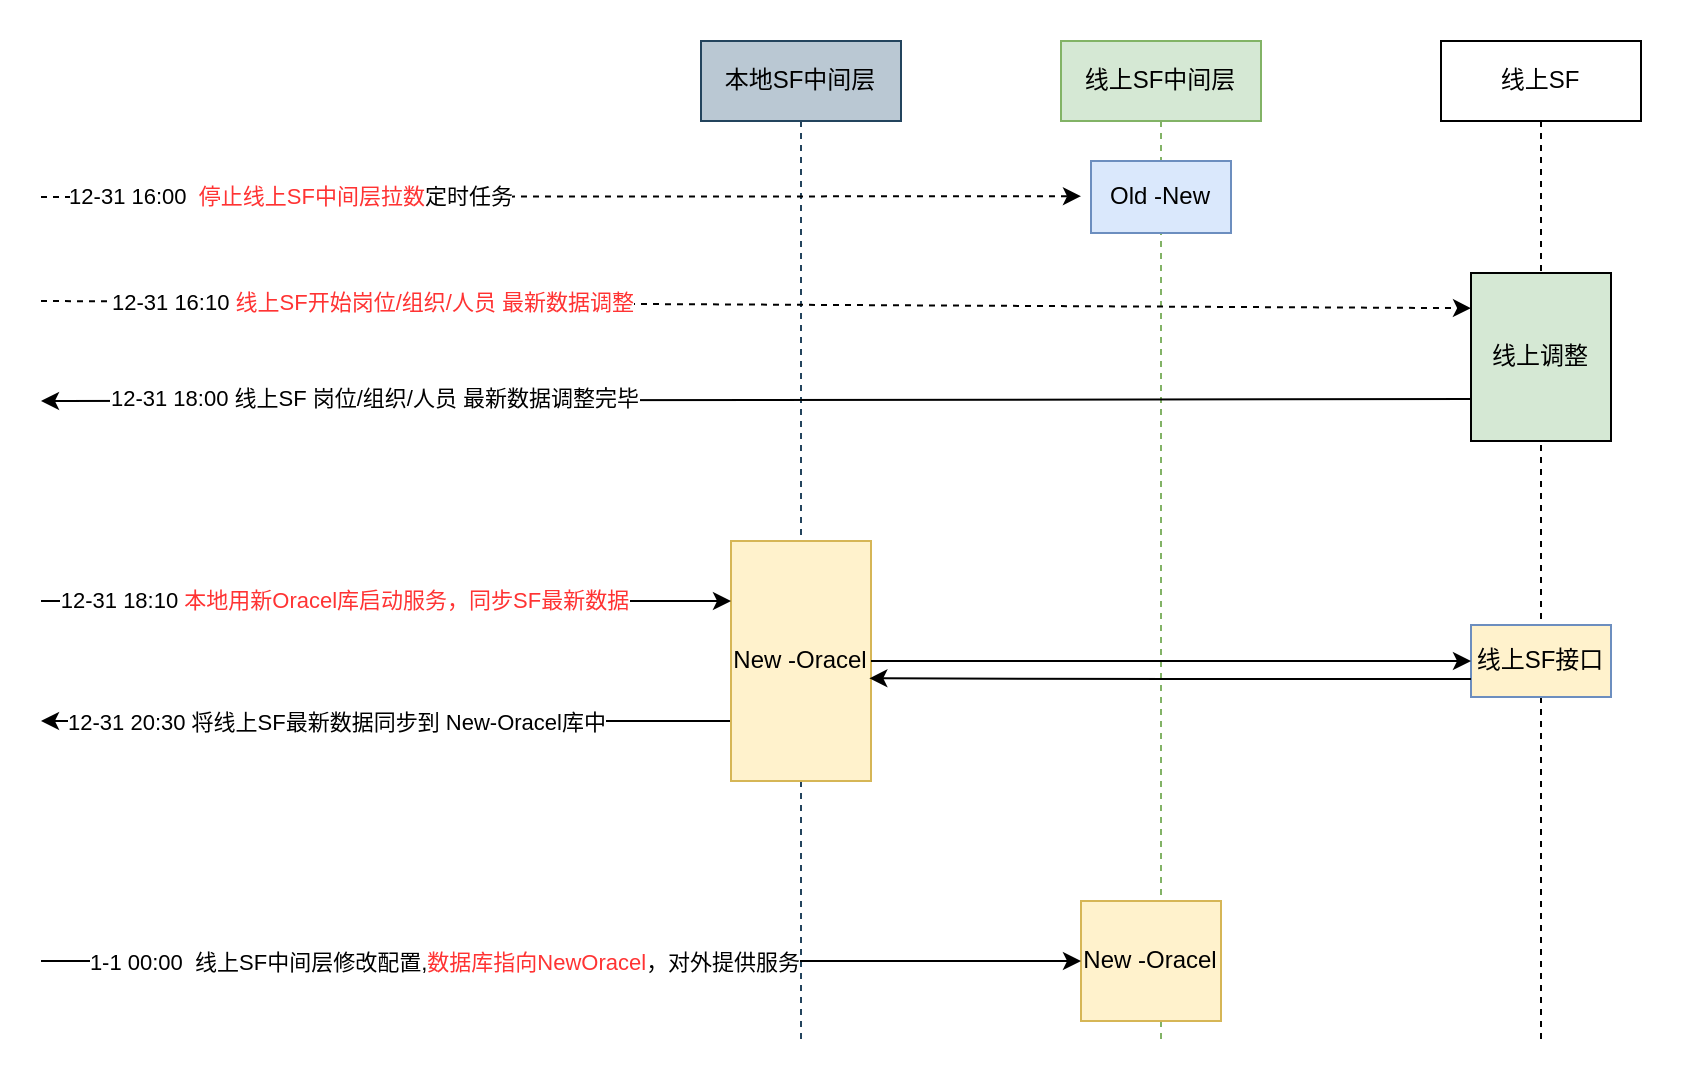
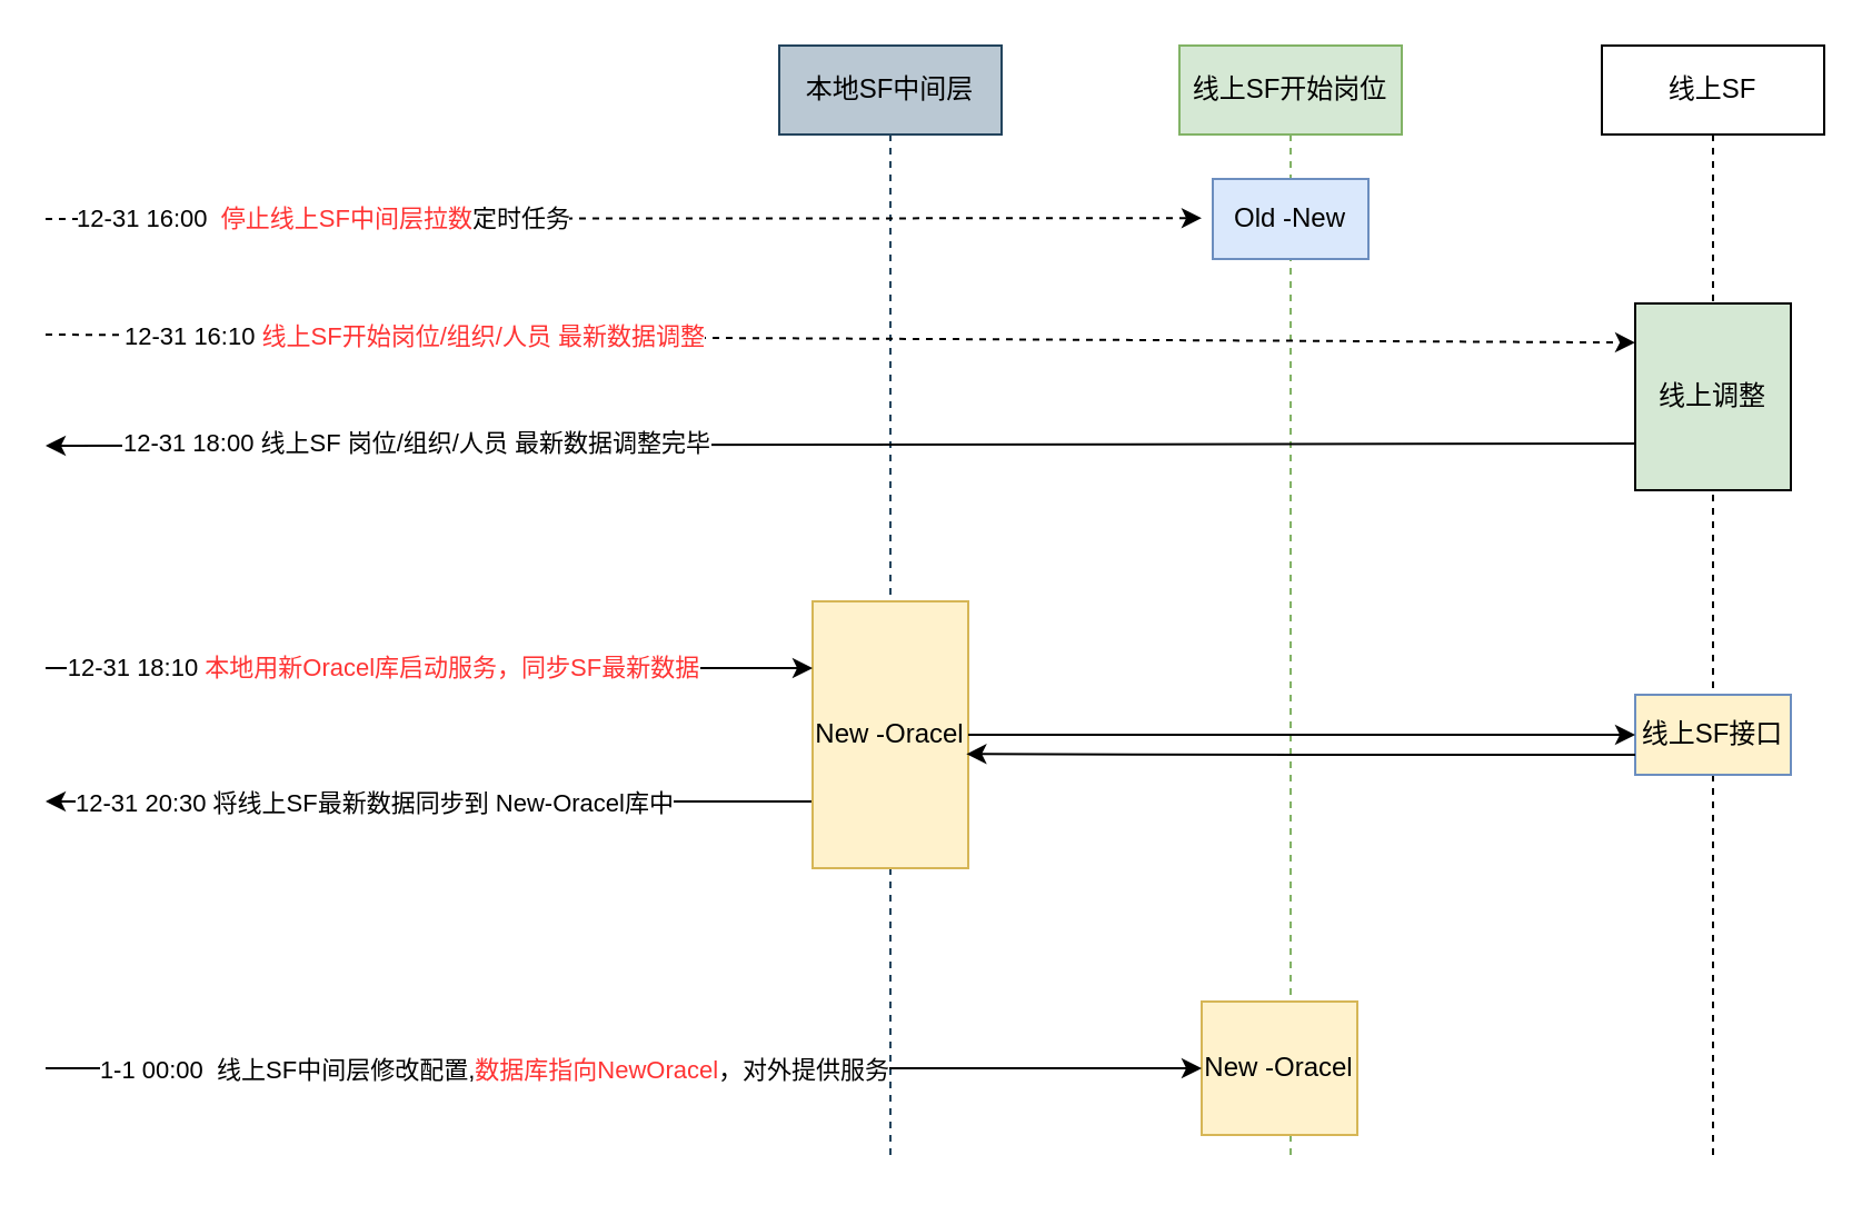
- <mxCell id="3" value="线上SF中间层" style="shape=umlLifeline;perimeter=lifelinePerimeter;whiteSpace=wrap;html=1;container=1;dropTarget=0;collapsible=0;recursiveResize=0;outlineConnect=0;portConstraint=eastwest;newEdgeStyle={&quot;curved&quot;:0,&quot;rounded&quot;:0};fillColor=#d5e8d4;strokeColor=#82b366;" vertex="1" parent="1"><mxGeometry x="530" y="20" width="100" height="500" as="geometry" /></mxCell>
+ <mxCell id="3" value="线上SF开始岗位" style="shape=umlLifeline;perimeter=lifelinePerimeter;whiteSpace=wrap;html=1;container=1;dropTarget=0;collapsible=0;recursiveResize=0;outlineConnect=0;portConstraint=eastwest;newEdgeStyle={&quot;curved&quot;:0,&quot;rounded&quot;:0};fillColor=#d5e8d4;strokeColor=#82b366;" vertex="1" parent="1"><mxGeometry x="530" y="20" width="100" height="500" as="geometry" /></mxCell>
